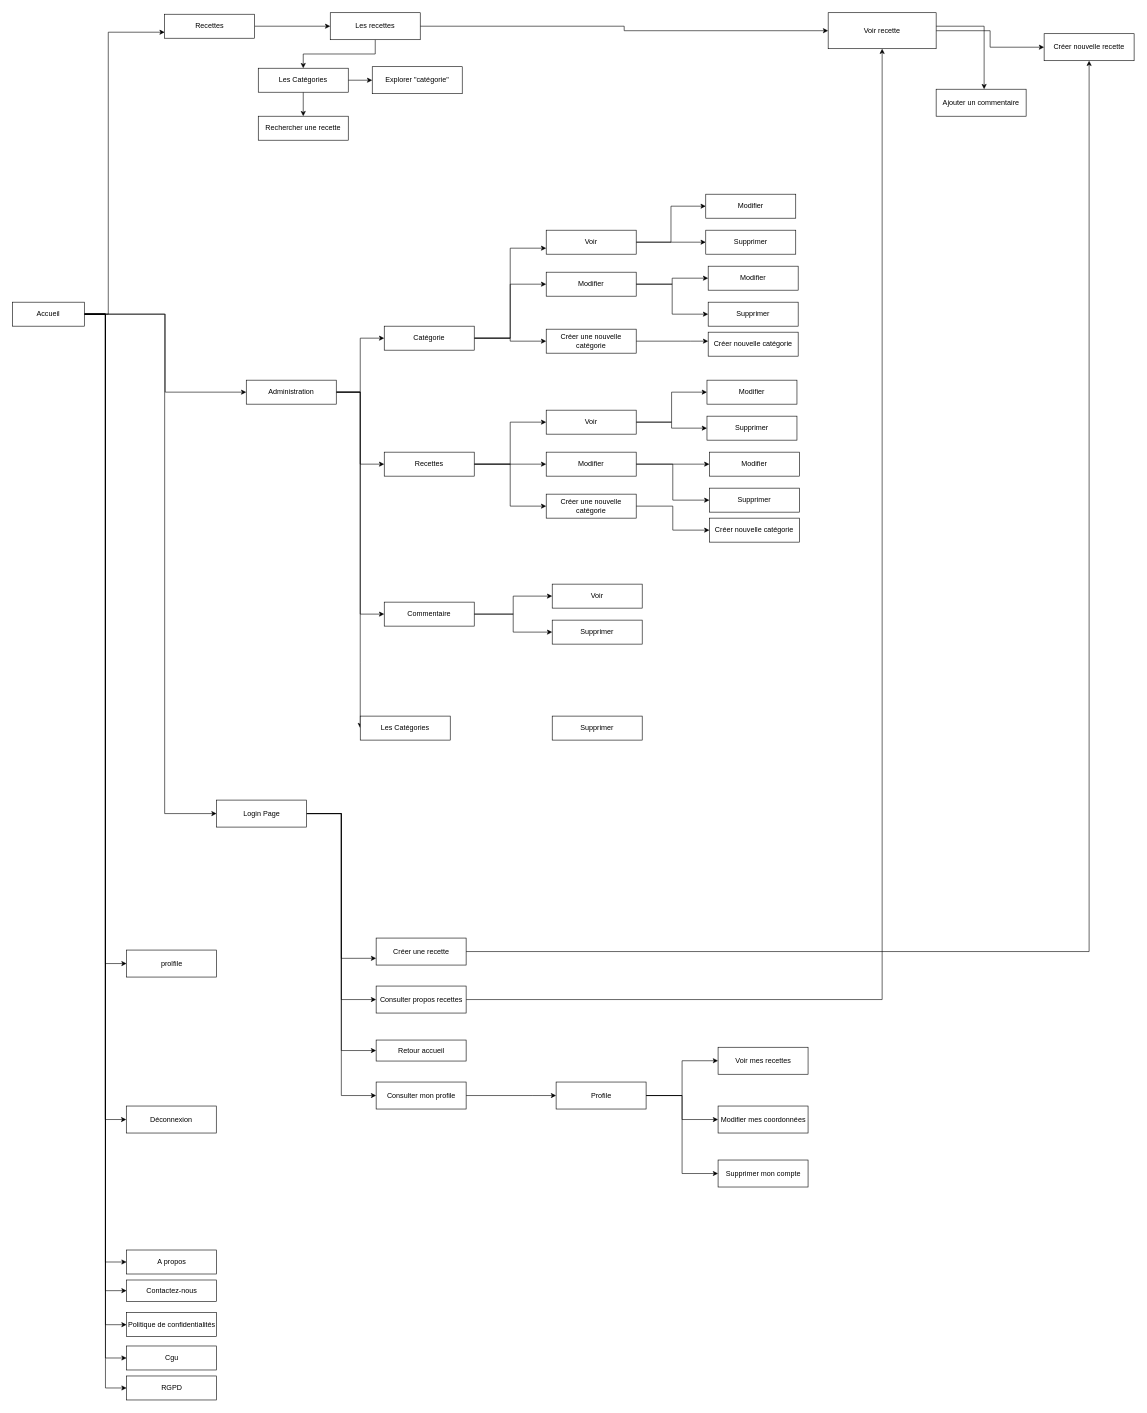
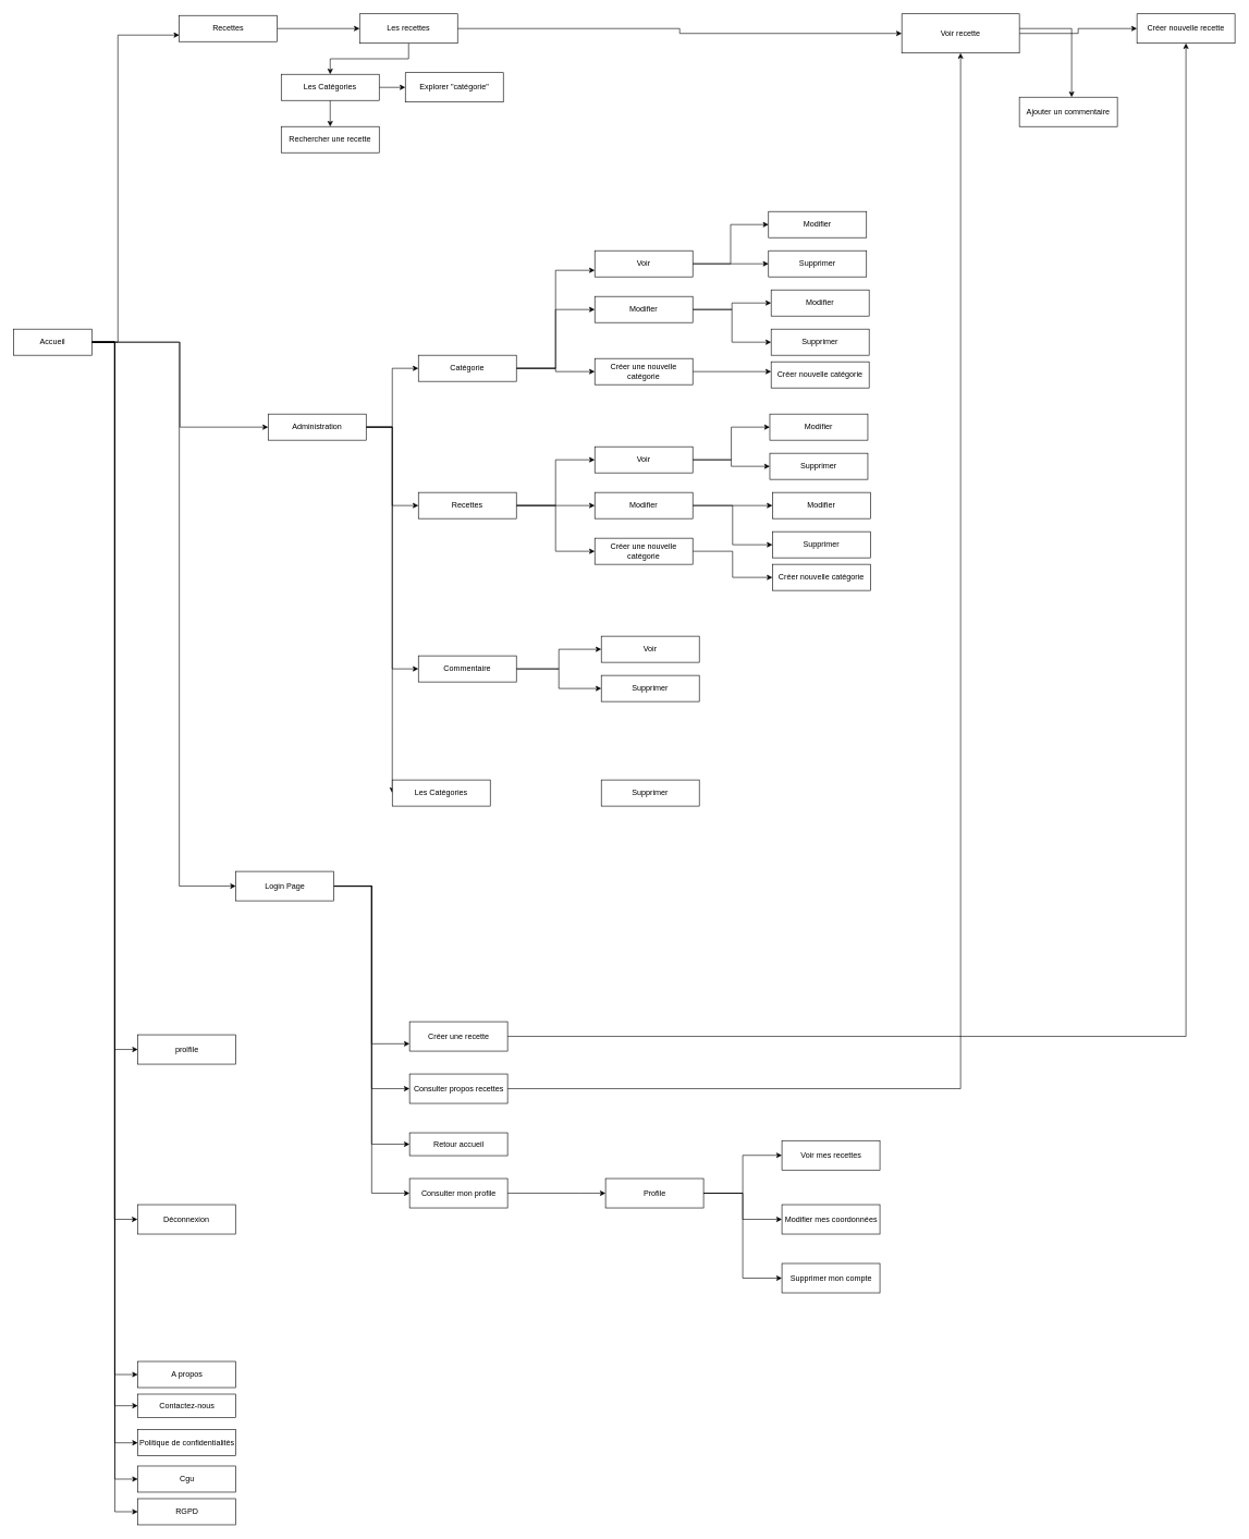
- <mxCell id="31" value="Créer nouvelle recette" style="rounded=0;whiteSpace=wrap;html=1;" vertex="1" parent="1"><mxGeometry x="1740" y="55.5" width="150" height="45" as="geometry" /></mxCell>
+ <mxCell id="31" value="Créer nouvelle recette" style="rounded=0;whiteSpace=wrap;html=1;" vertex="1" parent="1"><mxGeometry x="1740" y="20.5" width="150" height="45" as="geometry" /></mxCell>
